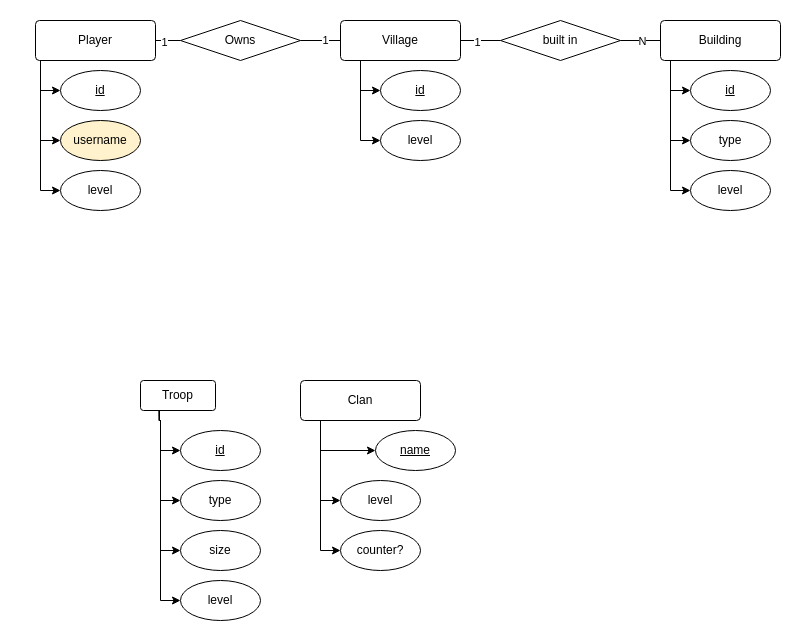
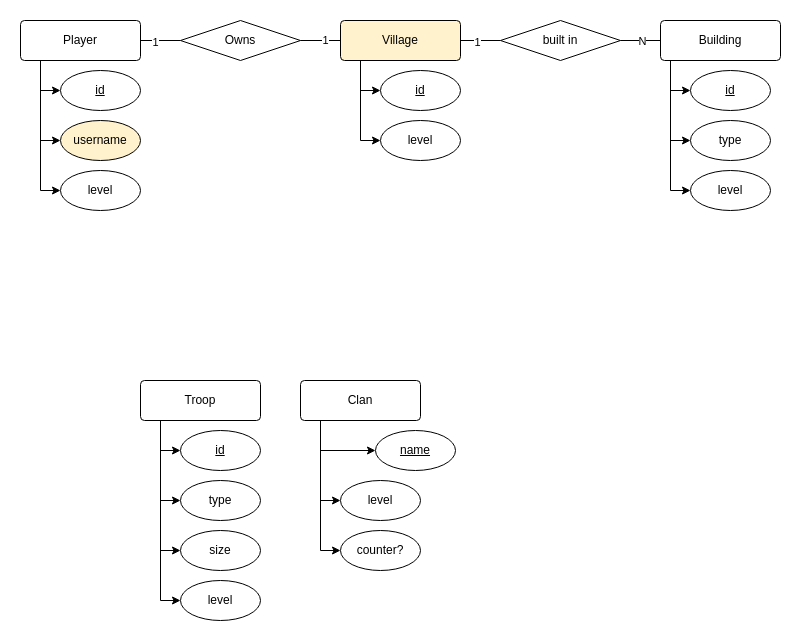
- <mxCell id="5" value="Player" style="rounded=1;arcSize=10;whiteSpace=wrap;html=1;align=center;" parent="1" vertex="1"><mxGeometry x="35" y="20" width="120" height="40" as="geometry" /></mxCell>
+ <mxCell id="5" value="Player" style="rounded=1;arcSize=10;whiteSpace=wrap;html=1;align=center;" parent="1" vertex="1"><mxGeometry x="20" y="20" width="120" height="40" as="geometry" /></mxCell>
- <mxCell id="10" value="Village" style="rounded=1;arcSize=10;whiteSpace=wrap;html=1;align=center;" parent="1" vertex="1"><mxGeometry x="340" y="20" width="120" height="40" as="geometry" /></mxCell>
+ <mxCell id="10" value="Village" style="rounded=1;arcSize=10;whiteSpace=wrap;html=1;align=center;fillColor=#fff2cc;" parent="1" vertex="1"><mxGeometry x="340" y="20" width="120" height="40" as="geometry" /></mxCell>
- <mxCell id="25" value="Troop" style="rounded=1;arcSize=10;whiteSpace=wrap;html=1;align=center;" parent="1" vertex="1"><mxGeometry x="140" y="380" width="75" height="30" as="geometry" /></mxCell>
+ <mxCell id="25" value="Troop" style="rounded=1;arcSize=10;whiteSpace=wrap;html=1;align=center;" parent="1" vertex="1"><mxGeometry x="140" y="380" width="120" height="40" as="geometry" /></mxCell>
